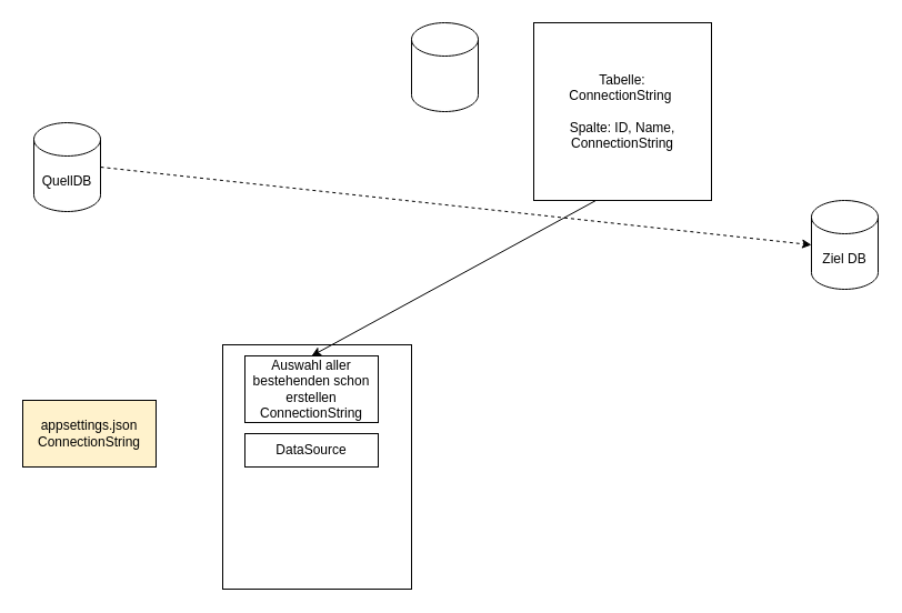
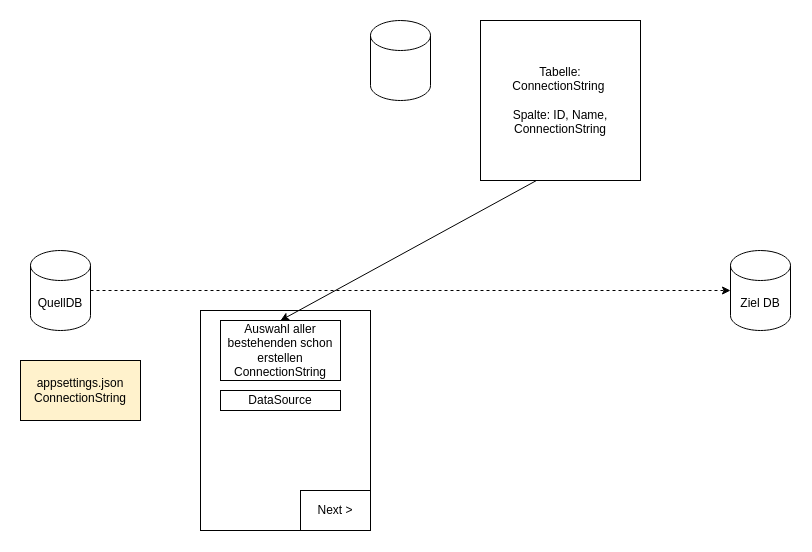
- <mxCell id="2" value="QuellDB" style="shape=cylinder3;whiteSpace=wrap;html=1;boundedLbl=1;backgroundOutline=1;size=15;" vertex="1" parent="1"><mxGeometry x="30" y="110" width="60" height="80" as="geometry" /></mxCell>
+ <mxCell id="2" value="QuellDB" style="shape=cylinder3;whiteSpace=wrap;html=1;boundedLbl=1;backgroundOutline=1;size=15;" vertex="1" parent="1"><mxGeometry x="30" y="250" width="60" height="80" as="geometry" /></mxCell>
- <mxCell id="3" value="Ziel DB" style="shape=cylinder3;whiteSpace=wrap;html=1;boundedLbl=1;backgroundOutline=1;size=15;" vertex="1" parent="1"><mxGeometry x="730" y="180" width="60" height="80" as="geometry" /></mxCell>
+ <mxCell id="3" value="Ziel DB" style="shape=cylinder3;whiteSpace=wrap;html=1;boundedLbl=1;backgroundOutline=1;size=15;" vertex="1" parent="1"><mxGeometry x="730" y="250" width="60" height="80" as="geometry" /></mxCell>
- <mxCell id="11" value="DataSource" style="rounded=0;whiteSpace=wrap;html=1;" vertex="1" parent="1"><mxGeometry x="220" y="390" width="120" height="30" as="geometry" /></mxCell>
+ <mxCell id="11" value="DataSource" style="rounded=0;whiteSpace=wrap;html=1;" vertex="1" parent="1"><mxGeometry x="220" y="390" width="120" height="20" as="geometry" /></mxCell>
+ <mxCell id="12" value="Next &amp;gt;" style="rounded=0;whiteSpace=wrap;html=1;" vertex="1" parent="1"><mxGeometry x="300" y="490" width="70" height="40" as="geometry" /></mxCell>
